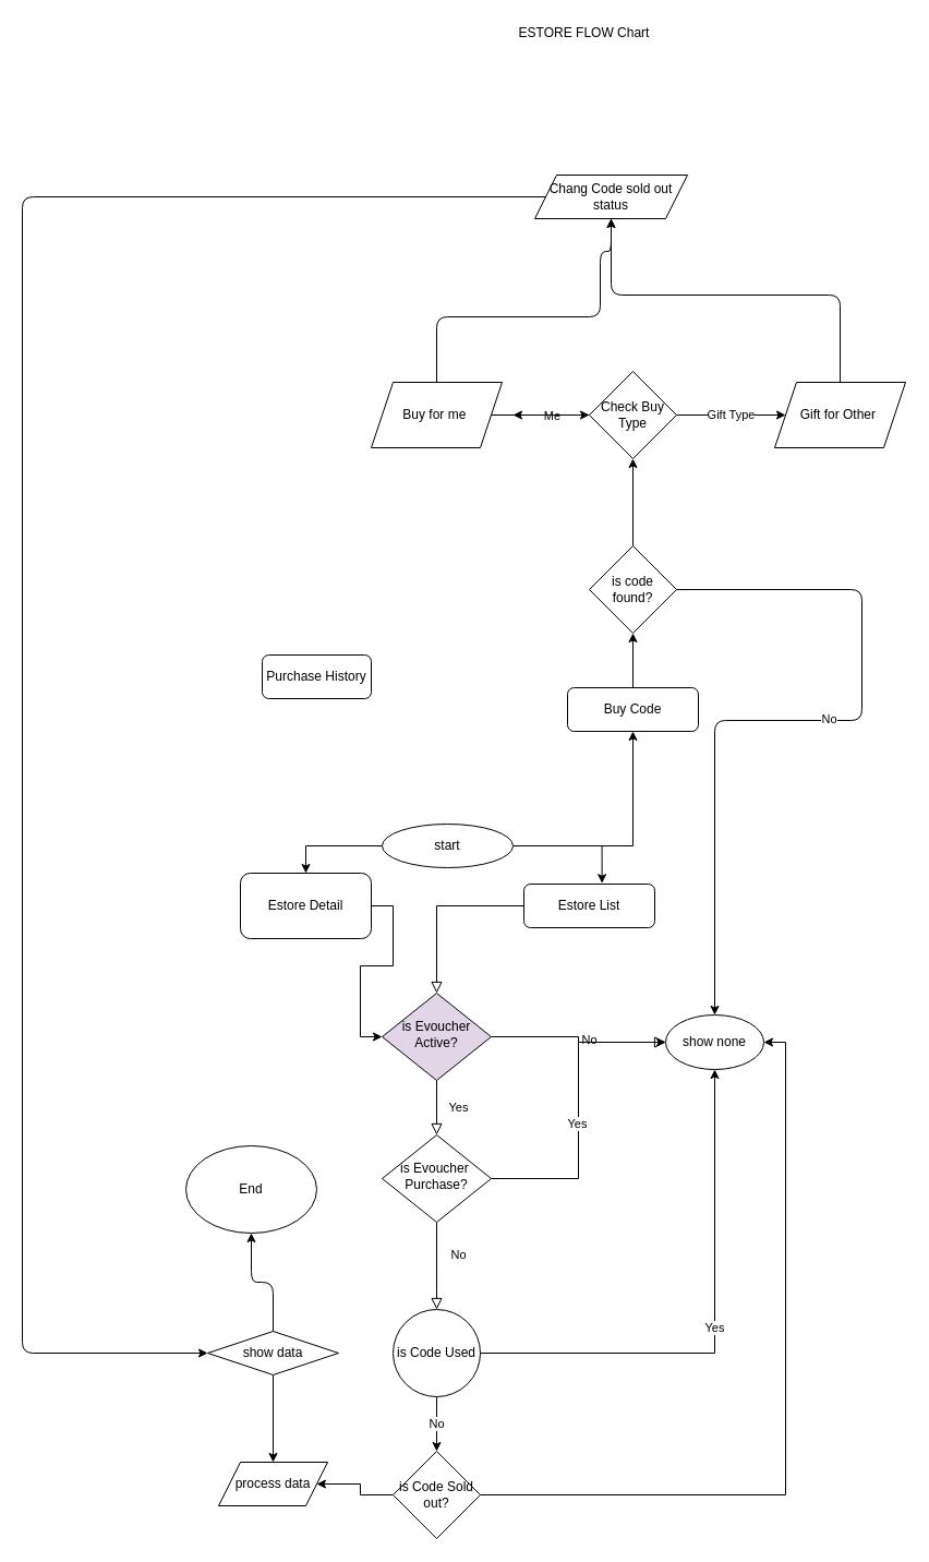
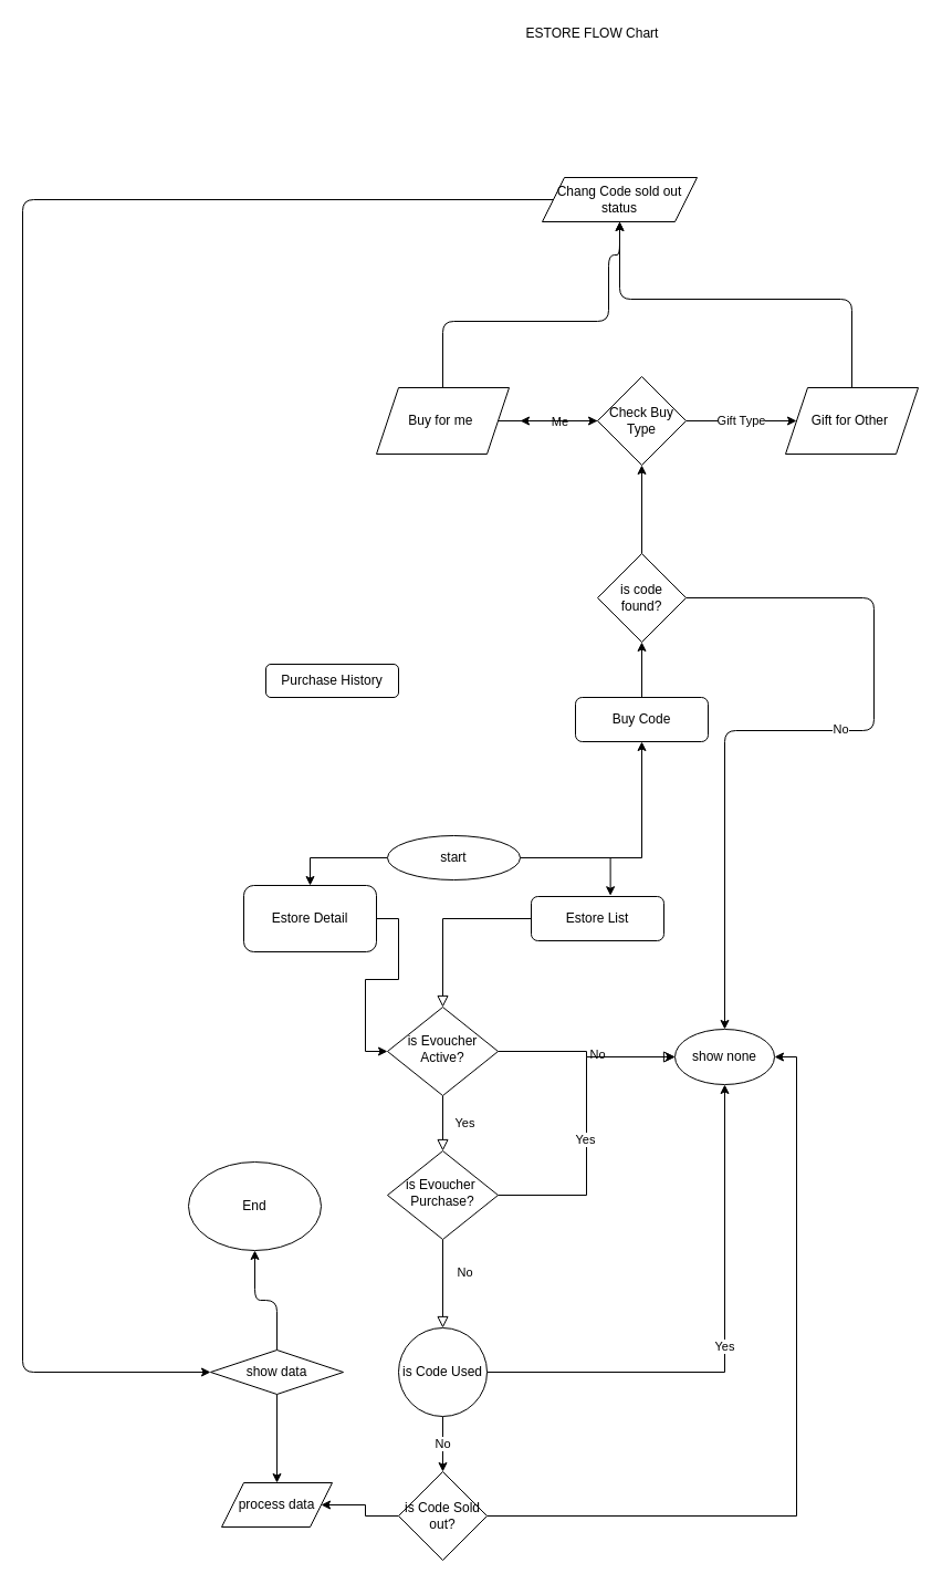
- <mxCell id="32" value="Purchase History" style="rounded=1;whiteSpace=wrap;html=1;" vertex="1" parent="1"><mxGeometry x="240" y="600" width="100" height="40" as="geometry" /></mxCell>
+ <mxCell id="32" value="Purchase History" style="rounded=1;whiteSpace=wrap;html=1;" vertex="1" parent="1"><mxGeometry x="240" y="600" width="120" height="30" as="geometry" /></mxCell>
- <mxCell id="6" value="is Evoucher Active?" style="rhombus;whiteSpace=wrap;html=1;shadow=0;fontFamily=Helvetica;fontSize=12;align=center;strokeWidth=1;spacing=6;spacingTop=-4;fillColor=#e1d5e7;" parent="1" vertex="1"><mxGeometry x="350" y="910" width="100" height="80" as="geometry" /></mxCell>
+ <mxCell id="6" value="is Evoucher Active?" style="rhombus;whiteSpace=wrap;html=1;shadow=0;fontFamily=Helvetica;fontSize=12;align=center;strokeWidth=1;spacing=6;spacingTop=-4;" parent="1" vertex="1"><mxGeometry x="350" y="910" width="100" height="80" as="geometry" /></mxCell>
